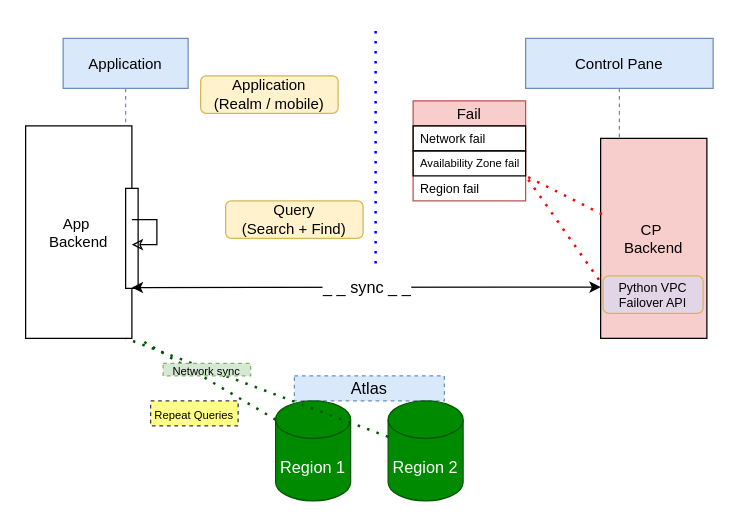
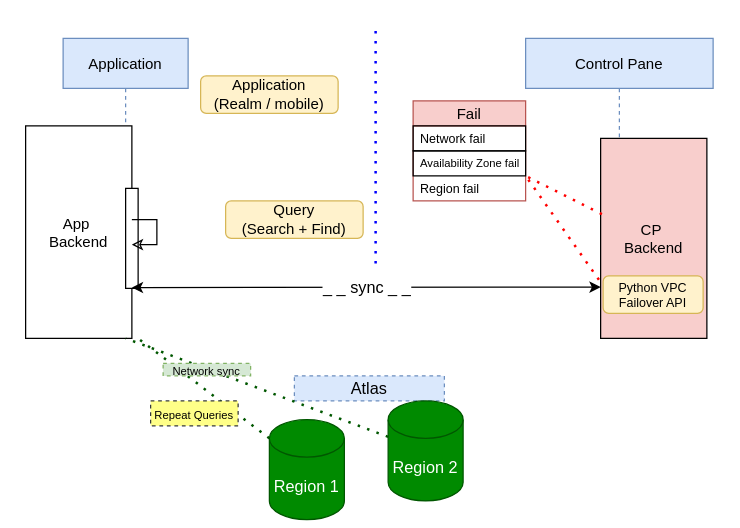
- <mxCell id="8" value="Python VPC&lt;br&gt;Failover API" style="rounded=1;whiteSpace=wrap;html=1;fontSize=10;strokeColor=#d6b656;fillColor=#e1d5e7;" vertex="1" parent="6"><mxGeometry x="62" y="190" width="80" height="30" as="geometry" /></mxCell>
+ <mxCell id="8" value="Python VPC&lt;br&gt;Failover API" style="rounded=1;whiteSpace=wrap;html=1;fontSize=10;strokeColor=#d6b656;fillColor=#fff2cc;" vertex="1" parent="6"><mxGeometry x="62" y="190" width="80" height="30" as="geometry" /></mxCell>
- <mxCell id="17" value="Region 1" style="shape=cylinder3;whiteSpace=wrap;html=1;boundedLbl=1;backgroundOutline=1;size=15;fontSize=13;strokeColor=#005700;fillColor=#008a00;fontColor=#ffffff;" vertex="1" parent="1"><mxGeometry x="220" y="320" width="60" height="80" as="geometry" /></mxCell>
+ <mxCell id="17" value="Region 1" style="shape=cylinder3;whiteSpace=wrap;html=1;boundedLbl=1;backgroundOutline=1;size=15;fontSize=13;strokeColor=#005700;fillColor=#008a00;fontColor=#ffffff;" vertex="1" parent="1"><mxGeometry x="215" y="335" width="60" height="80" as="geometry" /></mxCell>
